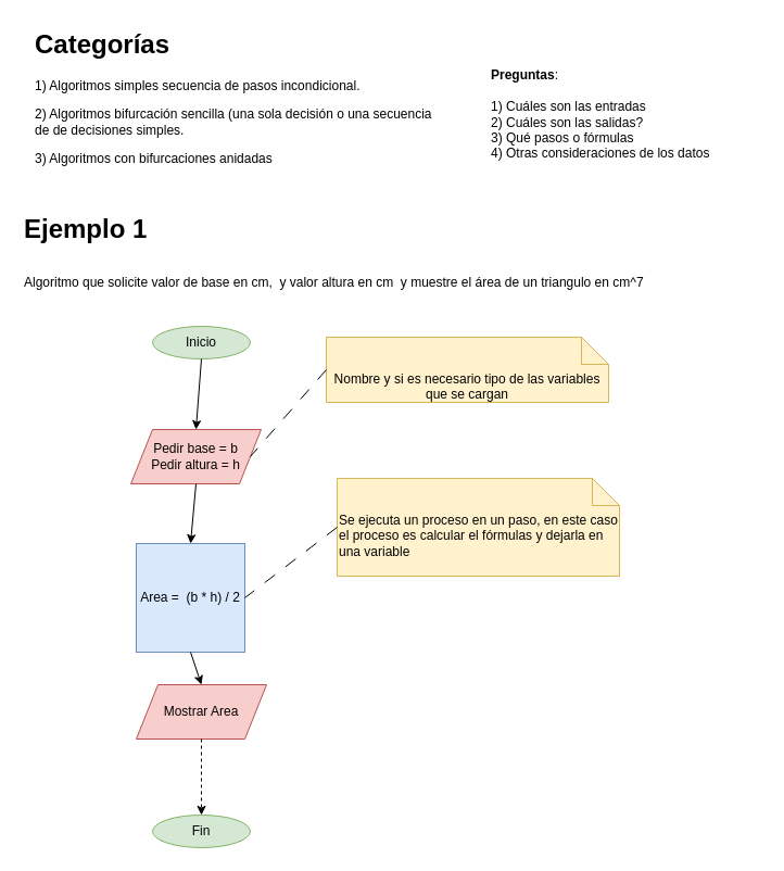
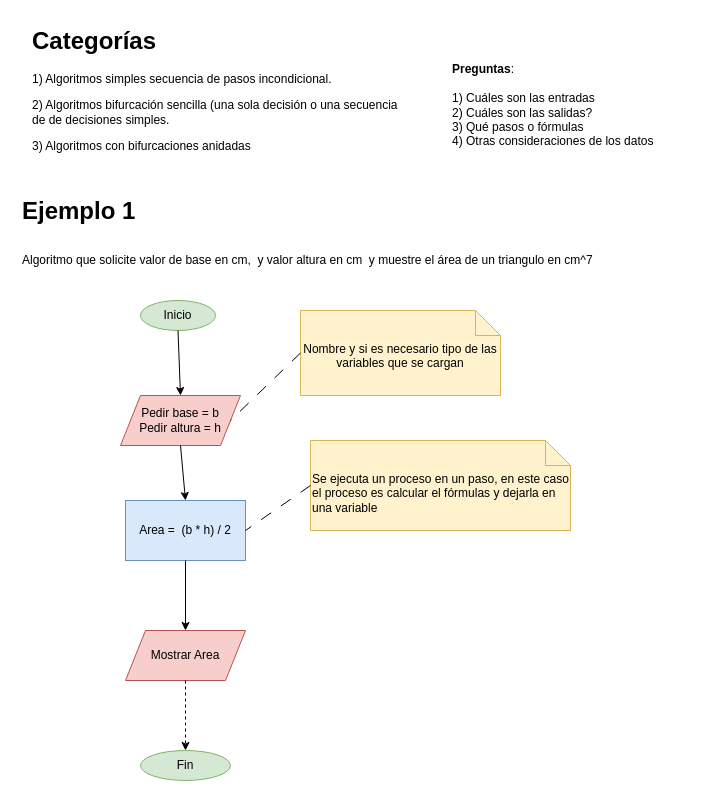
- <mxCell id="5" value="Inicio" style="ellipse;whiteSpace=wrap;html=1;fillColor=#d5e8d4;strokeColor=#82b366;" vertex="1" parent="1"><mxGeometry x="140" y="300" width="90" height="30" as="geometry" /></mxCell>
+ <mxCell id="5" value="Inicio" style="ellipse;whiteSpace=wrap;html=1;fillColor=#d5e8d4;strokeColor=#82b366;" vertex="1" parent="1"><mxGeometry x="140" y="300" width="75" height="30" as="geometry" /></mxCell>
- <mxCell id="7" value="Nombre y si es necesario tipo de las variables que se cargan" style="shape=note2;boundedLbl=1;whiteSpace=wrap;html=1;size=25;verticalAlign=top;align=center;fillColor=#fff2cc;strokeColor=#d6b656;" vertex="1" parent="1"><mxGeometry x="300" y="310" width="260" height="60" as="geometry" /></mxCell>
+ <mxCell id="7" value="Nombre y si es necesario tipo de las variables que se cargan" style="shape=note2;boundedLbl=1;whiteSpace=wrap;html=1;size=25;verticalAlign=top;align=center;fillColor=#fff2cc;strokeColor=#d6b656;" vertex="1" parent="1"><mxGeometry x="300" y="310" width="200" height="85" as="geometry" /></mxCell>
- <mxCell id="10" value="Area =&amp;nbsp; (b * h) / 2" style="rounded=0;whiteSpace=wrap;html=1;fillColor=#dae8fc;strokeColor=#6c8ebf;" vertex="1" parent="1"><mxGeometry x="125" y="500" width="100" height="100" as="geometry" /></mxCell>
+ <mxCell id="10" value="Area =&amp;nbsp; (b * h) / 2" style="rounded=0;whiteSpace=wrap;html=1;fillColor=#dae8fc;strokeColor=#6c8ebf;" vertex="1" parent="1"><mxGeometry x="125" y="500" width="120" height="60" as="geometry" /></mxCell>
